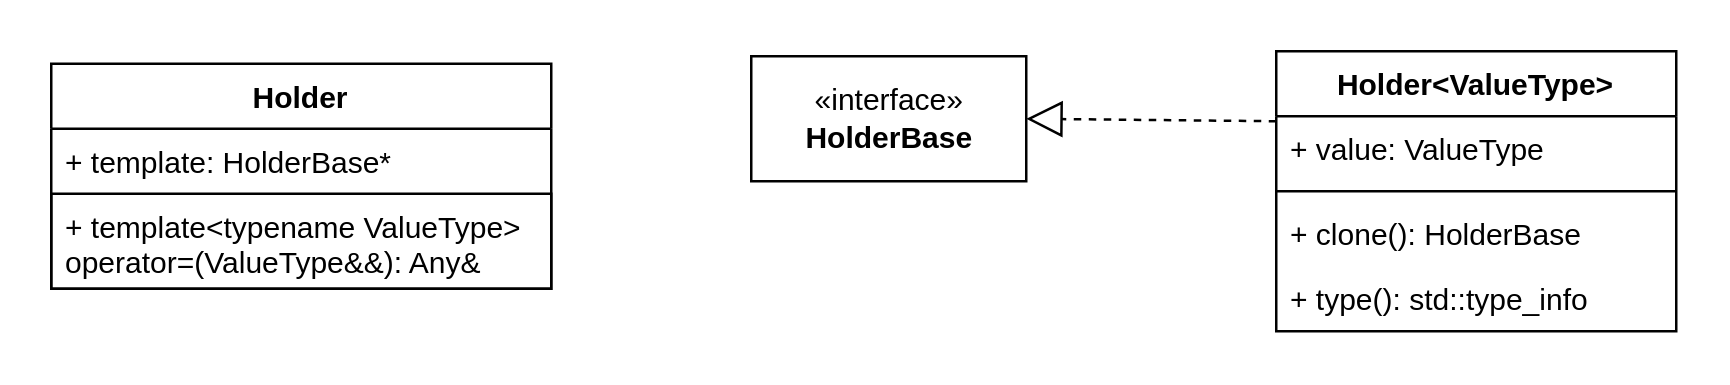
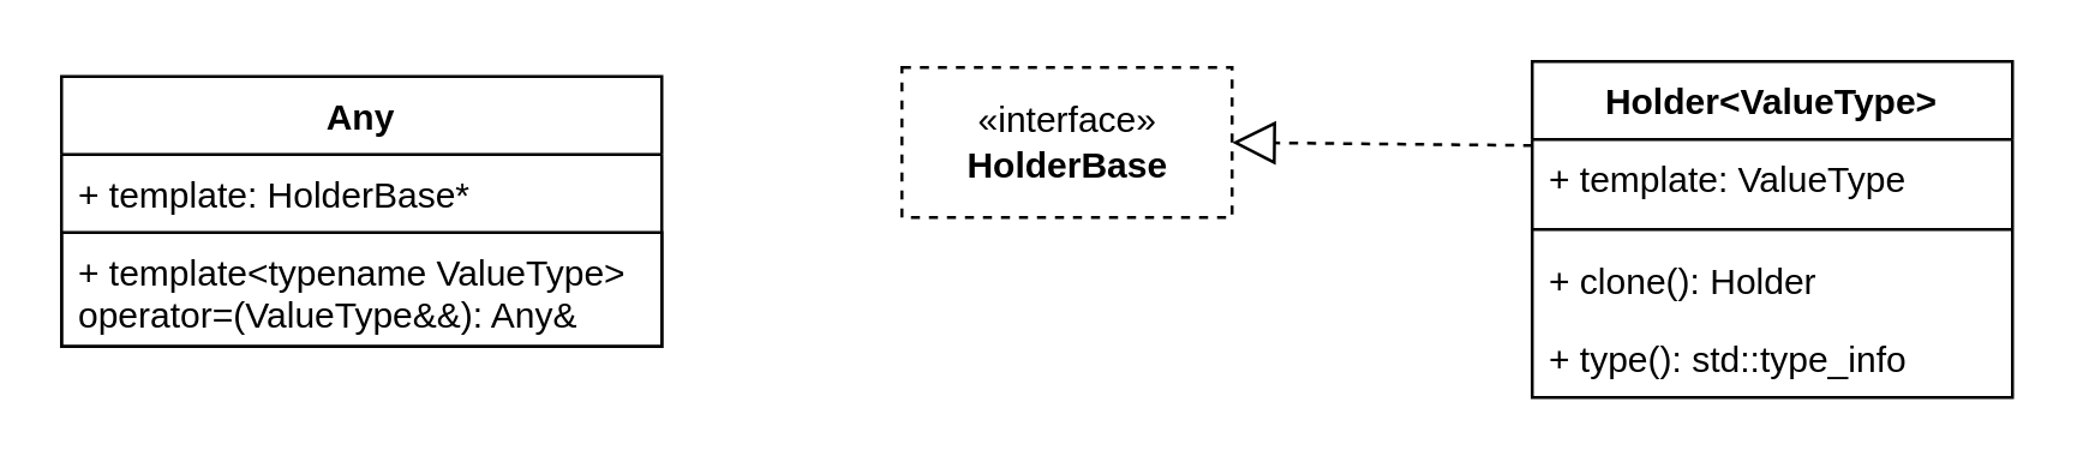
- <mxCell id="2" value="Holder" style="swimlane;fontStyle=1;align=center;verticalAlign=top;childLayout=stackLayout;horizontal=1;startSize=26;horizontalStack=0;resizeParent=1;resizeParentMax=0;resizeLast=0;collapsible=1;marginBottom=0;" vertex="1" parent="1"><mxGeometry x="20" y="25" width="200" height="90" as="geometry" /></mxCell>
+ <mxCell id="2" value="Any" style="swimlane;fontStyle=1;align=center;verticalAlign=top;childLayout=stackLayout;horizontal=1;startSize=26;horizontalStack=0;resizeParent=1;resizeParentMax=0;resizeLast=0;collapsible=1;marginBottom=0;" vertex="1" parent="1"><mxGeometry x="20" y="25" width="200" height="90" as="geometry" /></mxCell>
- <mxCell id="5" value="«interface»&lt;br&gt;&lt;b&gt;HolderBase&lt;/b&gt;" style="html=1;" vertex="1" parent="1"><mxGeometry x="300" y="22" width="110" height="50" as="geometry" /></mxCell>
+ <mxCell id="5" value="«interface»&lt;br&gt;&lt;b&gt;HolderBase&lt;/b&gt;" style="html=1;dashed=1;" vertex="1" parent="1"><mxGeometry x="300" y="22" width="110" height="50" as="geometry" /></mxCell>
- <mxCell id="7" value="+ value: ValueType" style="text;strokeColor=none;fillColor=none;align=left;verticalAlign=top;spacingLeft=4;spacingRight=4;overflow=hidden;rotatable=0;points=[[0,0.5],[1,0.5]];portConstraint=eastwest;" vertex="1" parent="6"><mxGeometry y="26" width="160" height="26" as="geometry" /></mxCell>
+ <mxCell id="7" value="+ template: ValueType" style="text;strokeColor=none;fillColor=none;align=left;verticalAlign=top;spacingLeft=4;spacingRight=4;overflow=hidden;rotatable=0;points=[[0,0.5],[1,0.5]];portConstraint=eastwest;" vertex="1" parent="6"><mxGeometry y="26" width="160" height="26" as="geometry" /></mxCell>
- <mxCell id="9" value="+ clone(): HolderBase" style="text;strokeColor=none;fillColor=none;align=left;verticalAlign=top;spacingLeft=4;spacingRight=4;overflow=hidden;rotatable=0;points=[[0,0.5],[1,0.5]];portConstraint=eastwest;" vertex="1" parent="6"><mxGeometry y="60" width="160" height="26" as="geometry" /></mxCell>
+ <mxCell id="9" value="+ clone(): Holder" style="text;strokeColor=none;fillColor=none;align=left;verticalAlign=top;spacingLeft=4;spacingRight=4;overflow=hidden;rotatable=0;points=[[0,0.5],[1,0.5]];portConstraint=eastwest;" vertex="1" parent="6"><mxGeometry y="60" width="160" height="26" as="geometry" /></mxCell>
